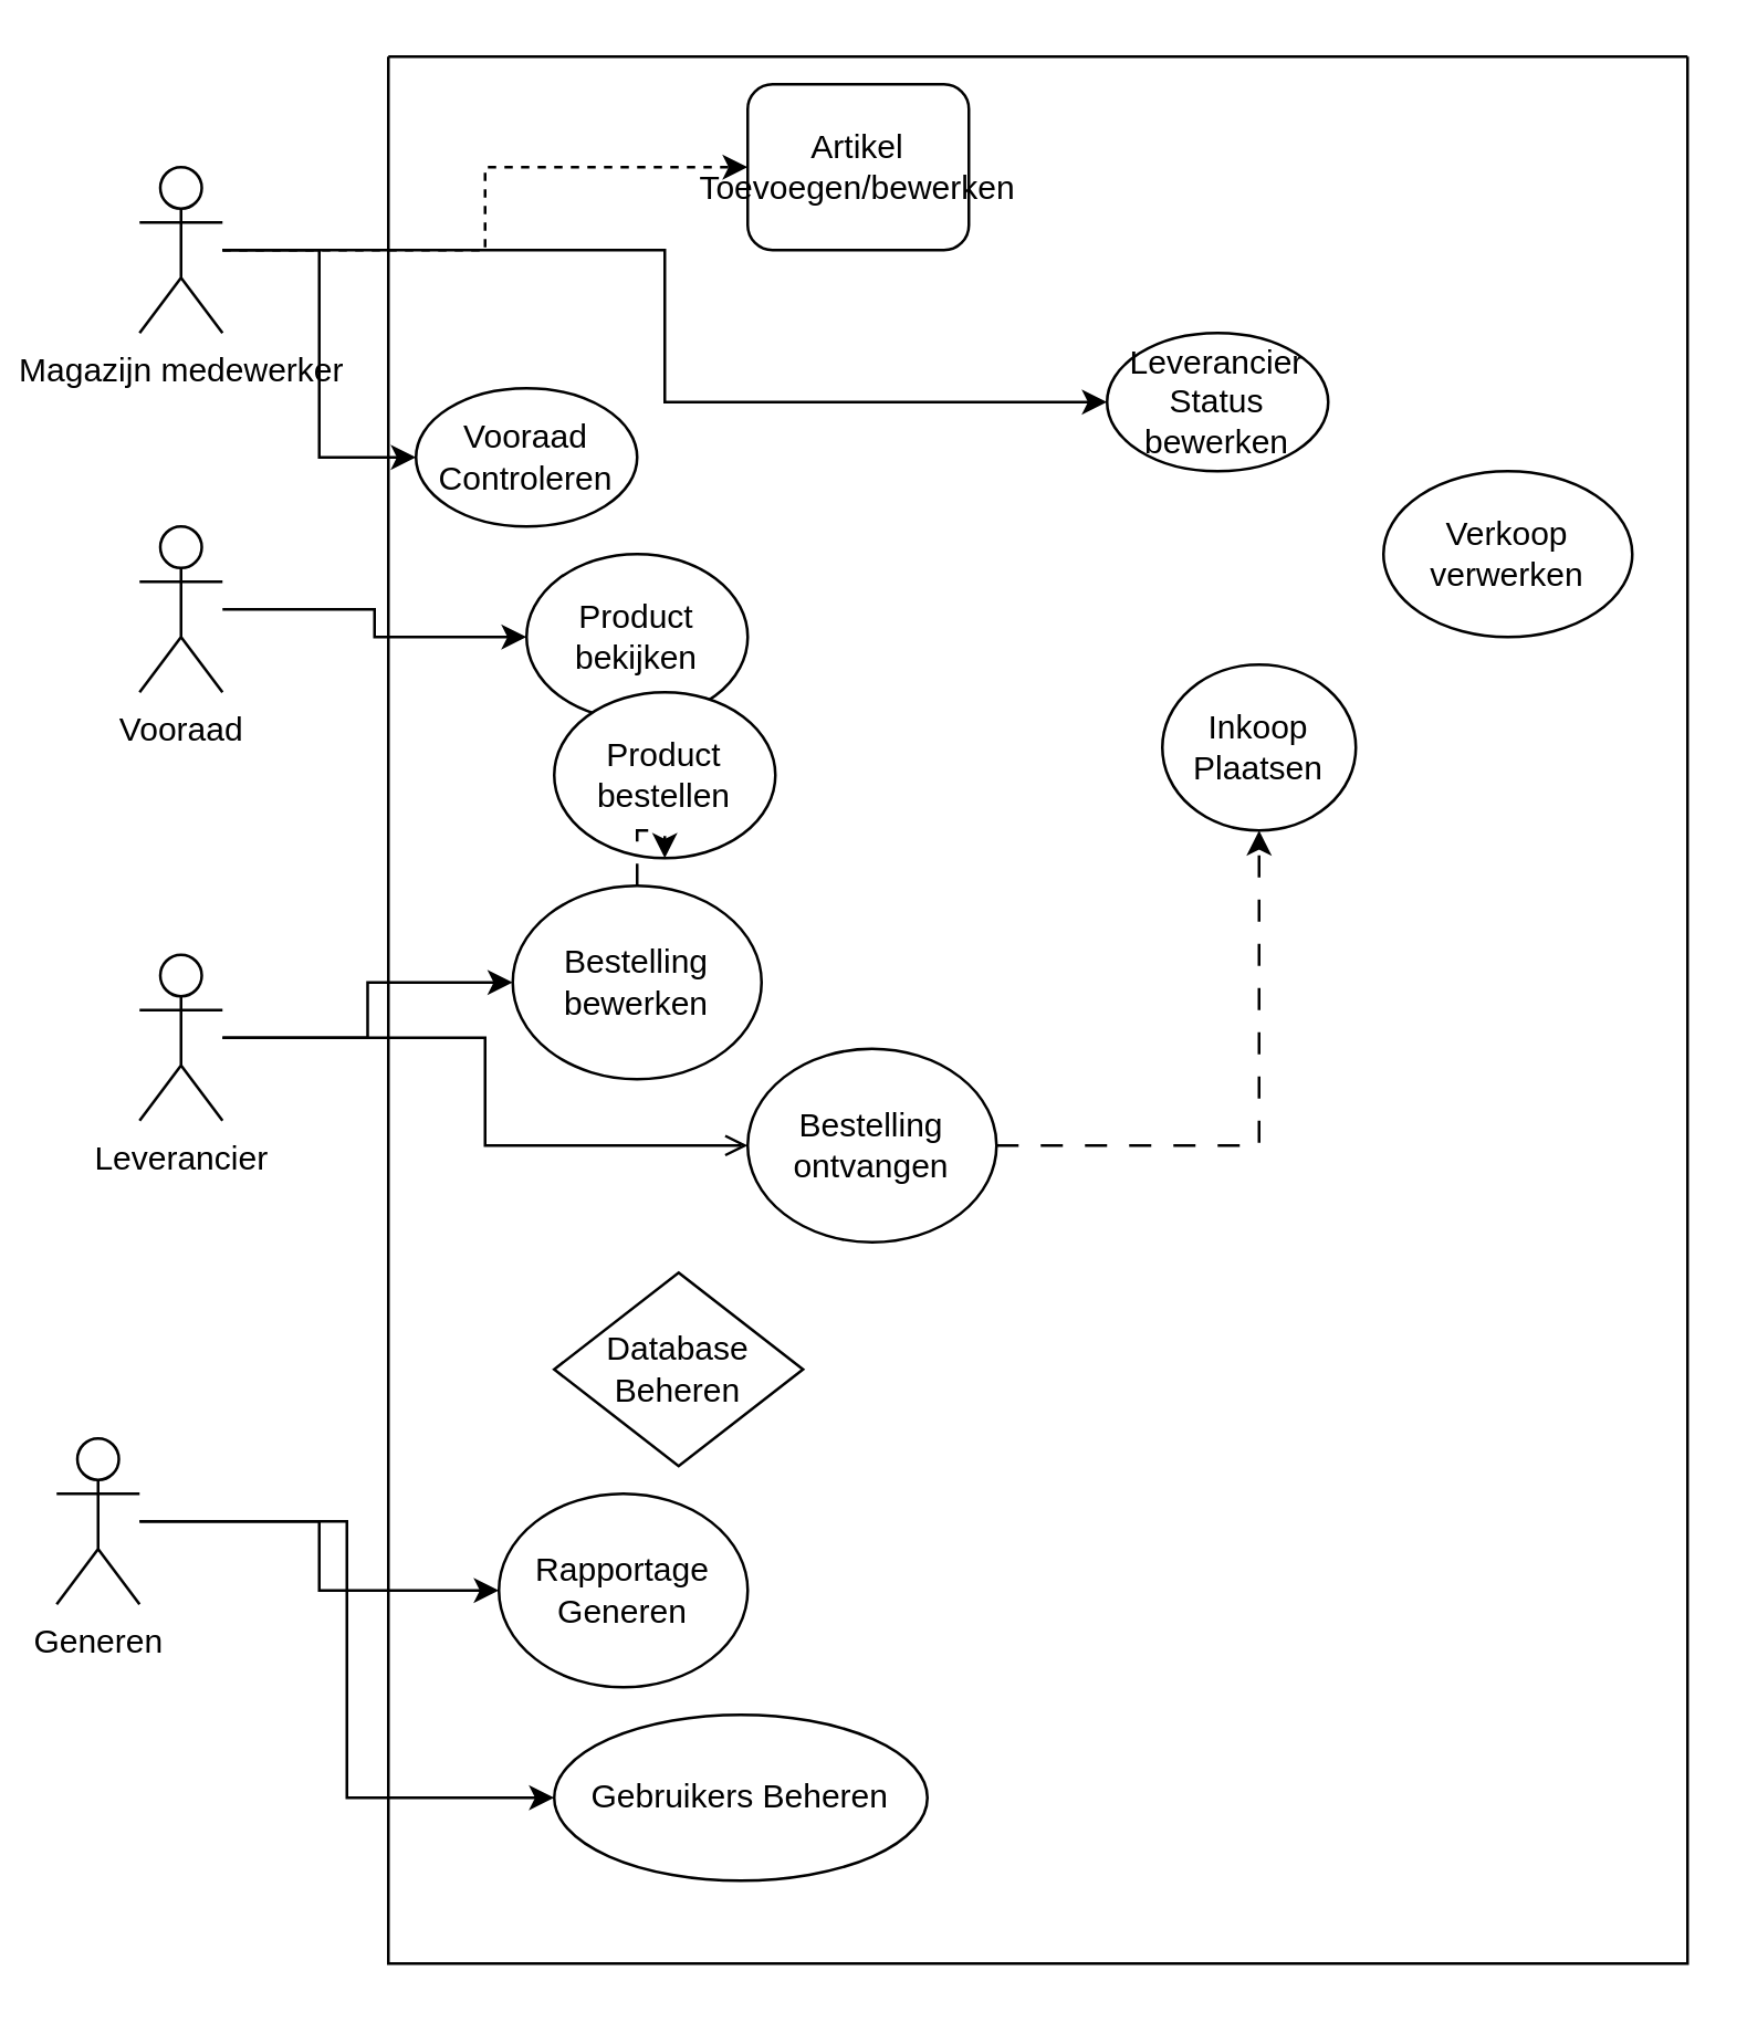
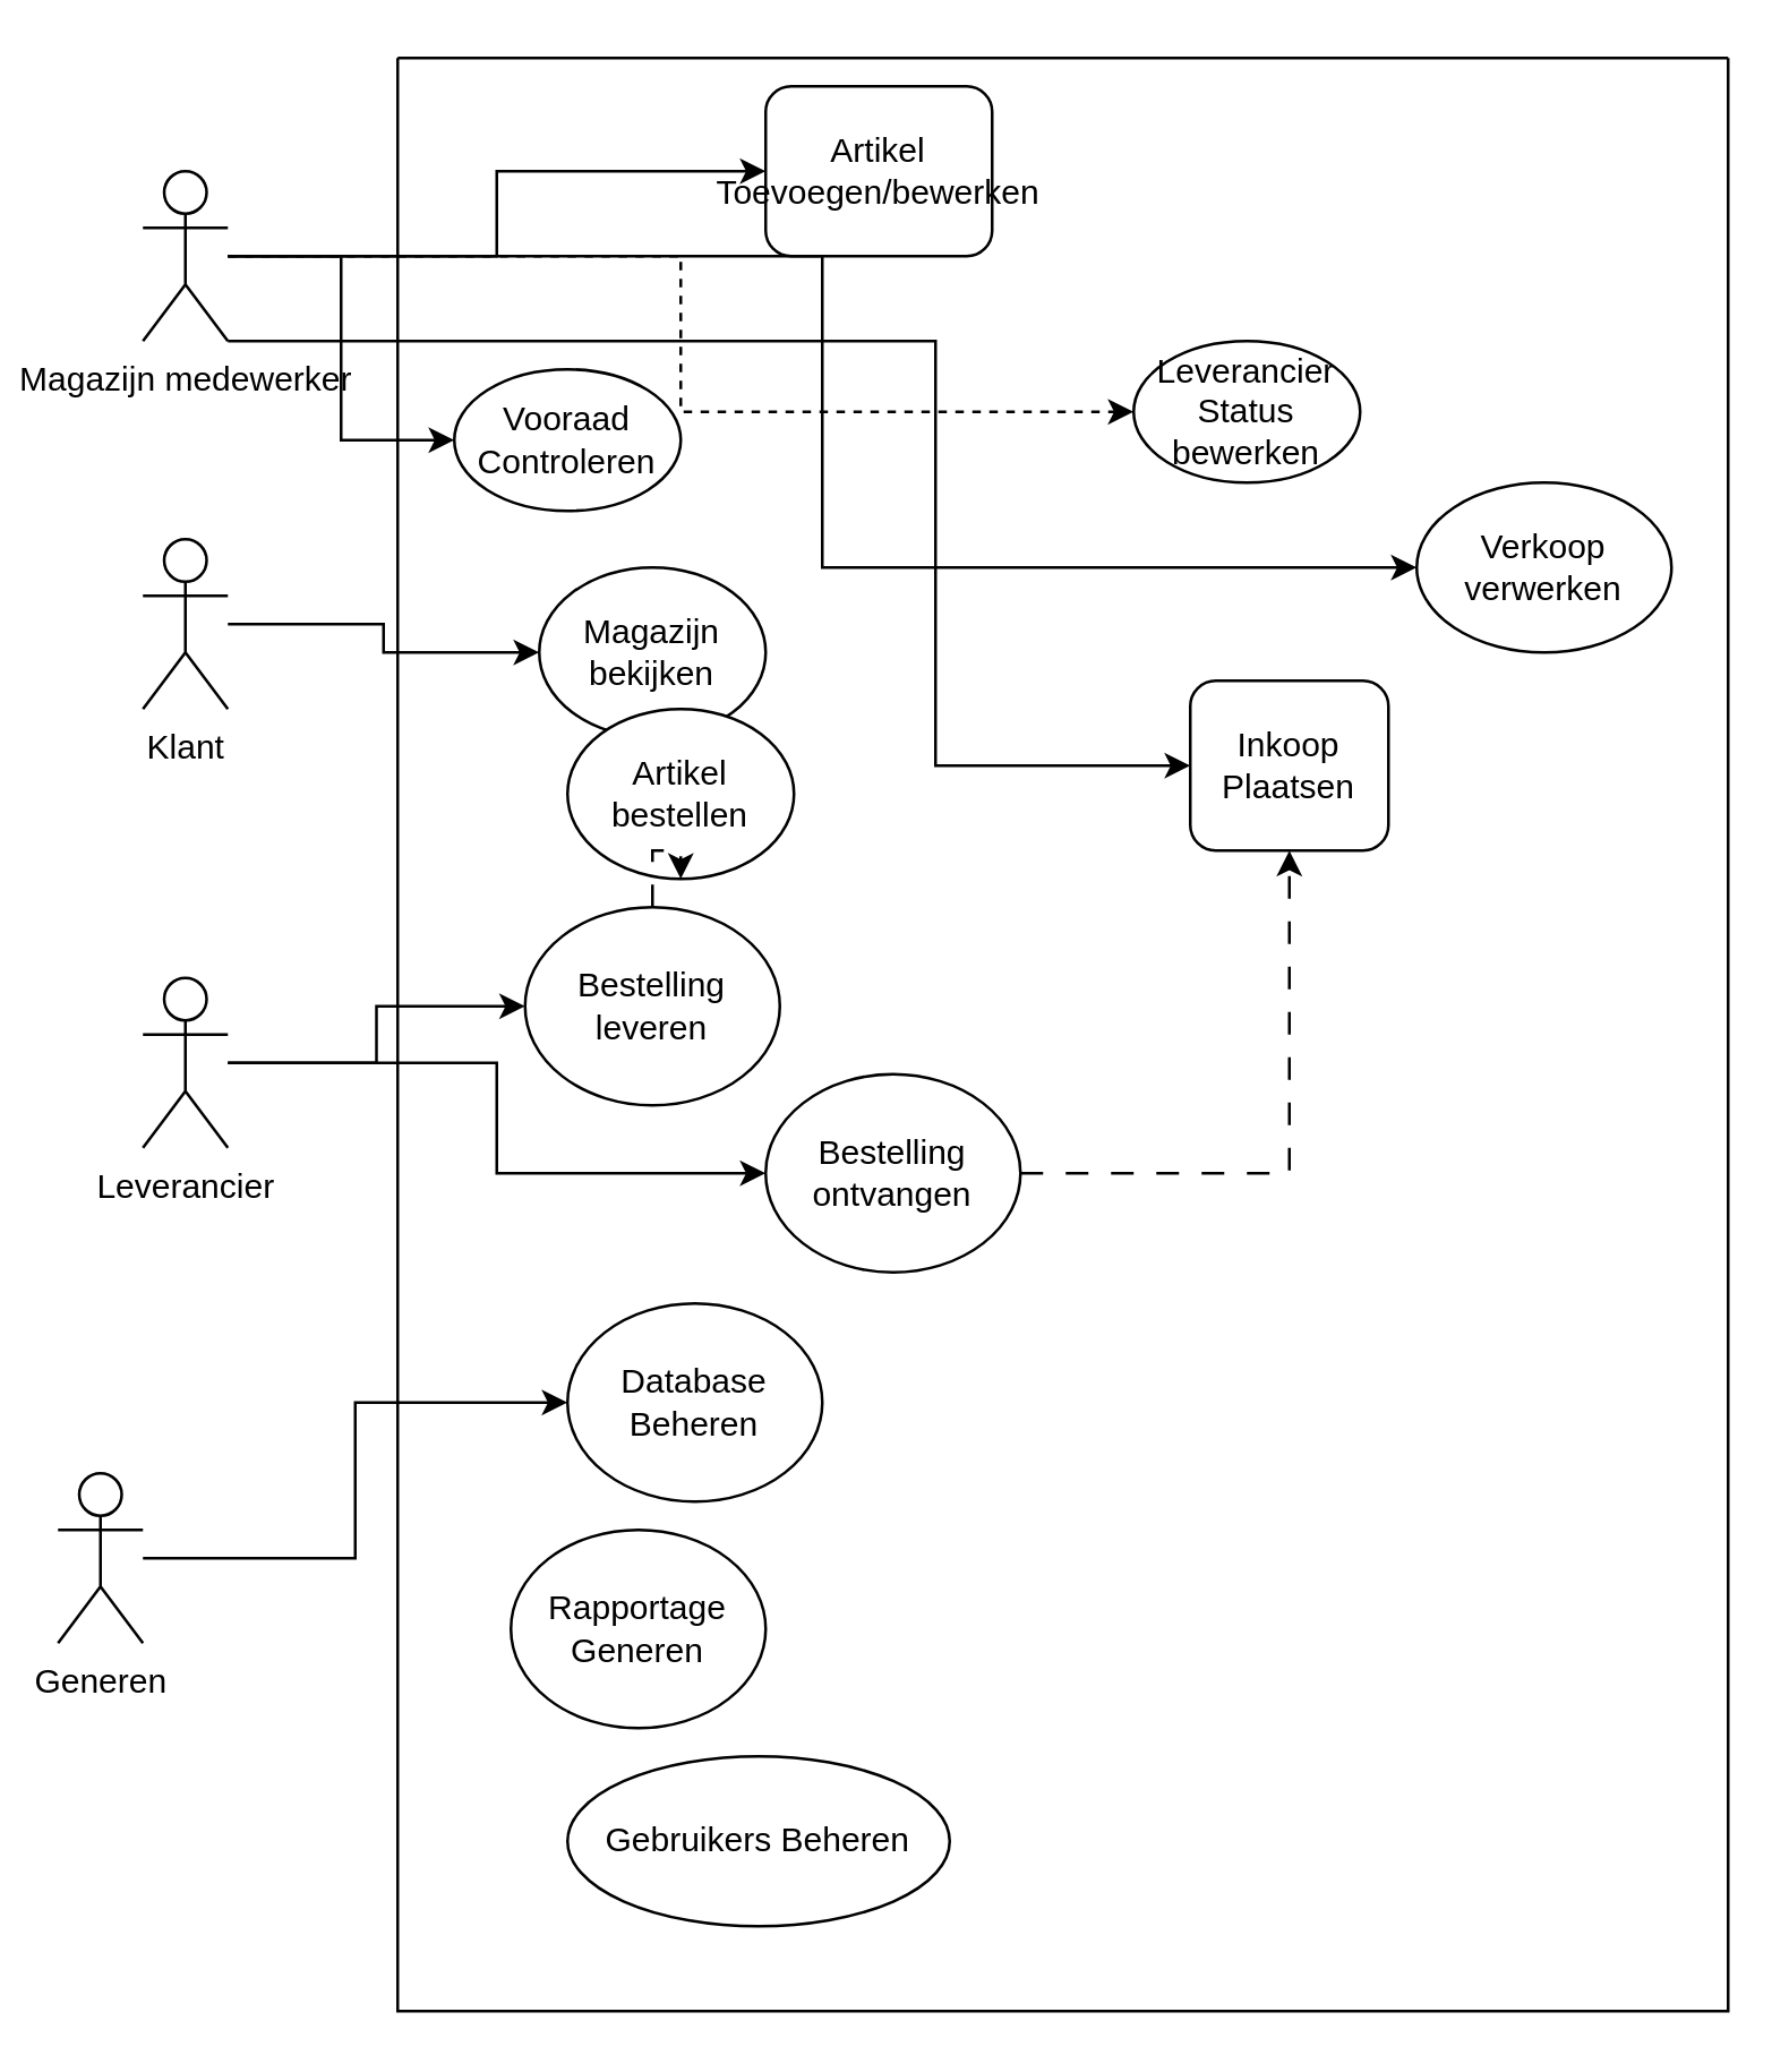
- <mxCell id="18" style="edgeStyle=orthogonalEdgeStyle;rounded=0;orthogonalLoop=1;jettySize=auto;html=1;entryX=0;entryY=0.5;entryDx=0;entryDy=0;dashed=1;" edge="1" parent="1" source="22" target="4"><mxGeometry relative="1" as="geometry" /></mxCell>
+ <mxCell id="18" style="edgeStyle=orthogonalEdgeStyle;rounded=0;orthogonalLoop=1;jettySize=auto;html=1;entryX=0;entryY=0.5;entryDx=0;entryDy=0;" edge="1" parent="1" source="22" target="4"><mxGeometry relative="1" as="geometry" /></mxCell>
- <mxCell id="20" style="edgeStyle=orthogonalEdgeStyle;rounded=0;orthogonalLoop=1;jettySize=auto;html=1;entryX=0;entryY=0.5;entryDx=0;entryDy=0;" edge="1" parent="1" source="22" target="7"><mxGeometry relative="1" as="geometry" /></mxCell>
+ <mxCell id="20" style="edgeStyle=orthogonalEdgeStyle;rounded=0;orthogonalLoop=1;jettySize=auto;html=1;entryX=0;entryY=0.5;entryDx=0;entryDy=0;dashed=1;" edge="1" parent="1" source="22" target="7"><mxGeometry relative="1" as="geometry" /></mxCell>
- <mxCell id="3" value="Vooraad Controleren" style="ellipse;whiteSpace=wrap;html=1;" vertex="1" parent="2"><mxGeometry x="10" y="120" width="80" height="50" as="geometry" /></mxCell>
+ <mxCell id="3" value="Vooraad Controleren" style="ellipse;whiteSpace=wrap;html=1;" vertex="1" parent="2"><mxGeometry x="20" y="110" width="80" height="50" as="geometry" /></mxCell>
+ <mxCell id="21" style="edgeStyle=orthogonalEdgeStyle;rounded=0;orthogonalLoop=1;jettySize=auto;html=1;entryX=0;entryY=0.5;entryDx=0;entryDy=0;" edge="1" parent="1" source="22" target="6"><mxGeometry relative="1" as="geometry" /></mxCell>
- <mxCell id="8" value="Product bekijken" style="ellipse;whiteSpace=wrap;html=1;" vertex="1" parent="2"><mxGeometry x="50" y="180" width="80" height="60" as="geometry" /></mxCell>
+ <mxCell id="8" value="Magazijn bekijken" style="ellipse;whiteSpace=wrap;html=1;" vertex="1" parent="2"><mxGeometry x="50" y="180" width="80" height="60" as="geometry" /></mxCell>
- <mxCell id="27" value="Vooraad" style="shape=umlActor;verticalLabelPosition=bottom;verticalAlign=top;html=1;outlineConnect=0;" vertex="1" parent="1"><mxGeometry x="50" y="190" width="30" height="60" as="geometry" /></mxCell>
+ <mxCell id="27" value="Klant" style="shape=umlActor;verticalLabelPosition=bottom;verticalAlign=top;html=1;outlineConnect=0;" vertex="1" parent="1"><mxGeometry x="50" y="190" width="30" height="60" as="geometry" /></mxCell>
+ <mxCell id="19" style="edgeStyle=orthogonalEdgeStyle;rounded=0;orthogonalLoop=1;jettySize=auto;html=1;entryX=0;entryY=0.5;entryDx=0;entryDy=0;" edge="1" parent="1" source="22" target="5"><mxGeometry relative="1" as="geometry"><Array as="points"><mxPoint x="330" y="120" /><mxPoint x="330" y="270" /></Array></mxGeometry></mxCell>
- <mxCell id="5" value="Inkoop Plaatsen" style="ellipse;whiteSpace=wrap;html=1;" vertex="1" parent="2"><mxGeometry x="280" y="220" width="70" height="60" as="geometry" /></mxCell>
+ <mxCell id="5" value="Inkoop Plaatsen" style="whiteSpace=wrap;html=1;rounded=1;" vertex="1" parent="2"><mxGeometry x="280" y="220" width="70" height="60" as="geometry" /></mxCell>
- <mxCell id="9" value="Product bestellen" style="ellipse;whiteSpace=wrap;html=1;" vertex="1" parent="2"><mxGeometry x="60" y="230" width="80" height="60" as="geometry" /></mxCell>
+ <mxCell id="9" value="Artikel bestellen" style="ellipse;whiteSpace=wrap;html=1;" vertex="1" parent="2"><mxGeometry x="60" y="230" width="80" height="60" as="geometry" /></mxCell>
- <mxCell id="13" value="Bestelling bewerken" style="ellipse;whiteSpace=wrap;html=1;" vertex="1" parent="2"><mxGeometry x="45" y="300" width="90" height="70" as="geometry" /></mxCell>
+ <mxCell id="13" value="Bestelling leveren" style="ellipse;whiteSpace=wrap;html=1;" vertex="1" parent="2"><mxGeometry x="45" y="300" width="90" height="70" as="geometry" /></mxCell>
- <mxCell id="23" style="edgeStyle=orthogonalEdgeStyle;rounded=0;orthogonalLoop=1;jettySize=auto;html=1;entryX=0;entryY=0.5;entryDx=0;entryDy=0;endArrow=open;" edge="1" parent="1" source="25" target="11"><mxGeometry relative="1" as="geometry" /></mxCell>
+ <mxCell id="23" style="edgeStyle=orthogonalEdgeStyle;rounded=0;orthogonalLoop=1;jettySize=auto;html=1;entryX=0;entryY=0.5;entryDx=0;entryDy=0;" edge="1" parent="1" source="25" target="11"><mxGeometry relative="1" as="geometry" /></mxCell>
- <mxCell id="16" value="Database Beheren" style="rhombus;whiteSpace=wrap;html=1;" vertex="1" parent="2"><mxGeometry x="60" y="440" width="90" height="70" as="geometry" /></mxCell>
+ <mxCell id="16" value="Database Beheren" style="ellipse;whiteSpace=wrap;html=1;" vertex="1" parent="2"><mxGeometry x="60" y="440" width="90" height="70" as="geometry" /></mxCell>
+ <mxCell id="28" value="" style="edgeStyle=orthogonalEdgeStyle;rounded=0;orthogonalLoop=1;jettySize=auto;html=1;" edge="1" parent="1" source="31" target="16"><mxGeometry relative="1" as="geometry" /></mxCell>
- <mxCell id="29" style="edgeStyle=orthogonalEdgeStyle;rounded=0;orthogonalLoop=1;jettySize=auto;html=1;" edge="1" parent="1" source="31" target="15"><mxGeometry relative="1" as="geometry" /></mxCell>
- <mxCell id="30" style="edgeStyle=orthogonalEdgeStyle;rounded=0;orthogonalLoop=1;jettySize=auto;html=1;entryX=0;entryY=0.5;entryDx=0;entryDy=0;" edge="1" parent="1" source="31" target="14"><mxGeometry relative="1" as="geometry" /></mxCell>
